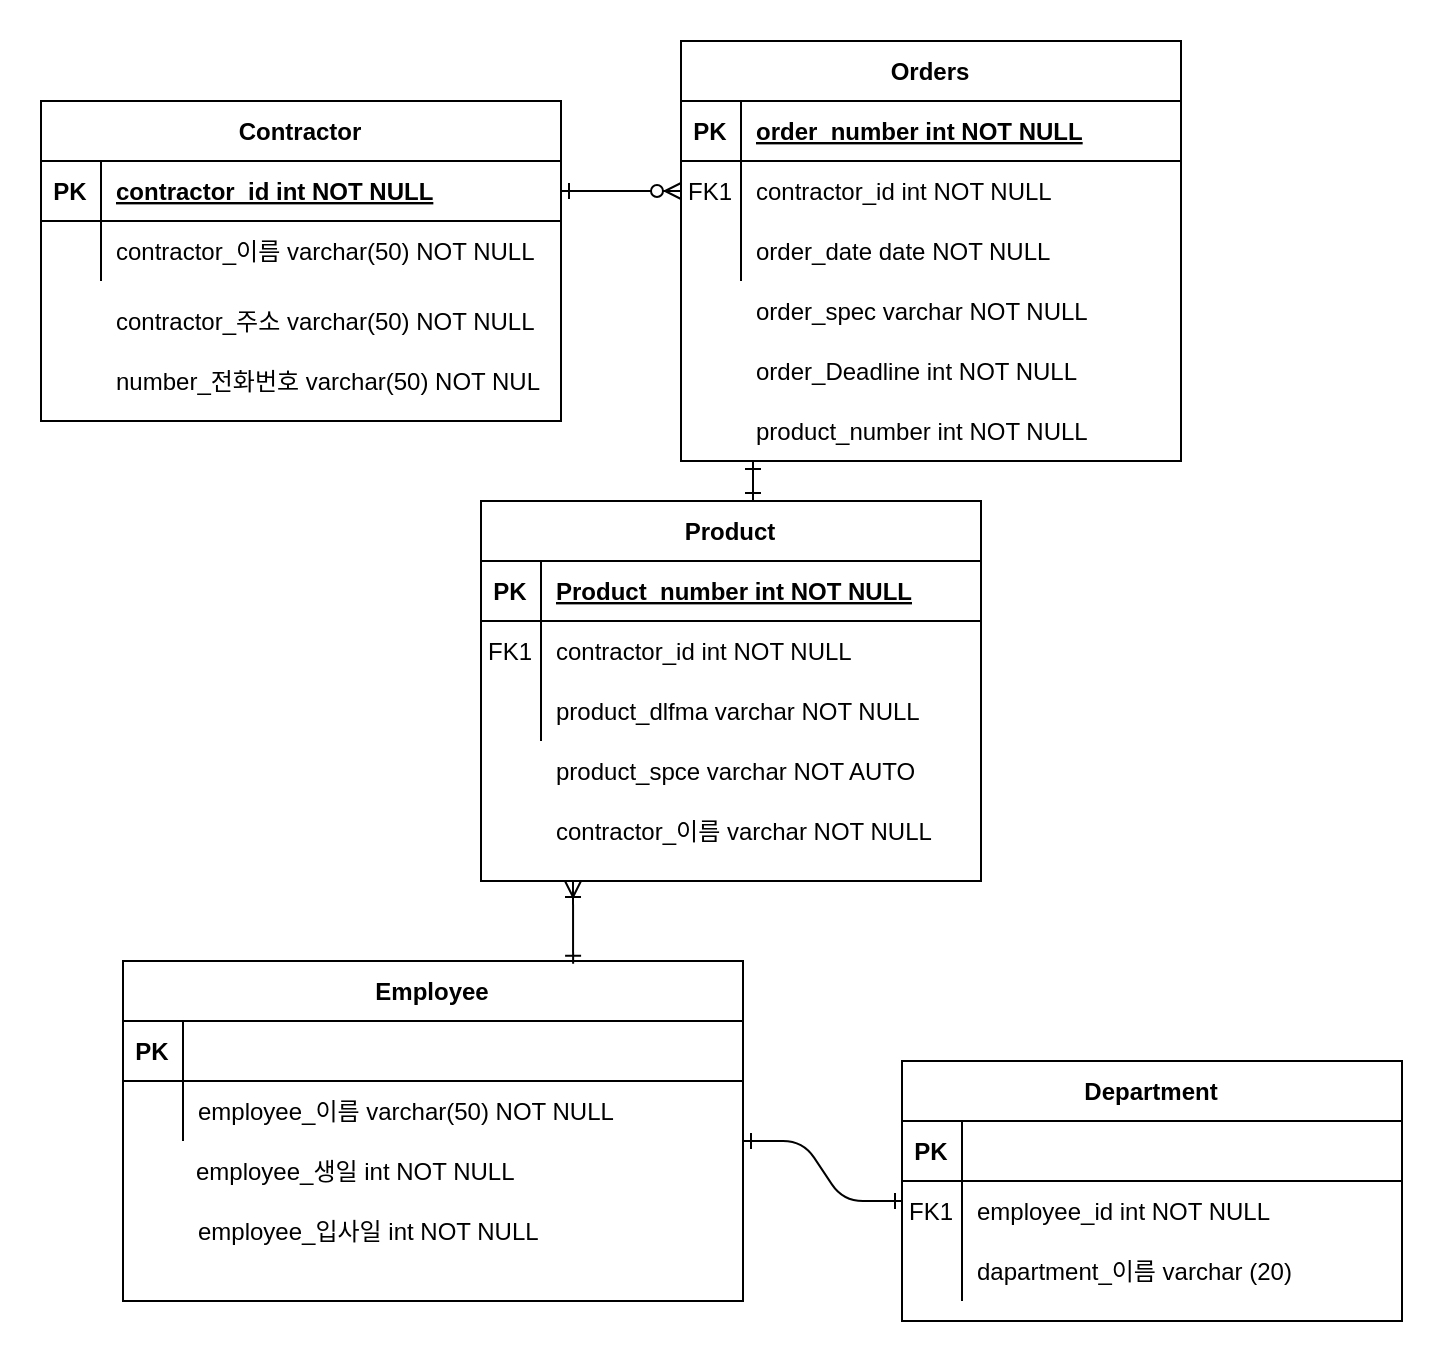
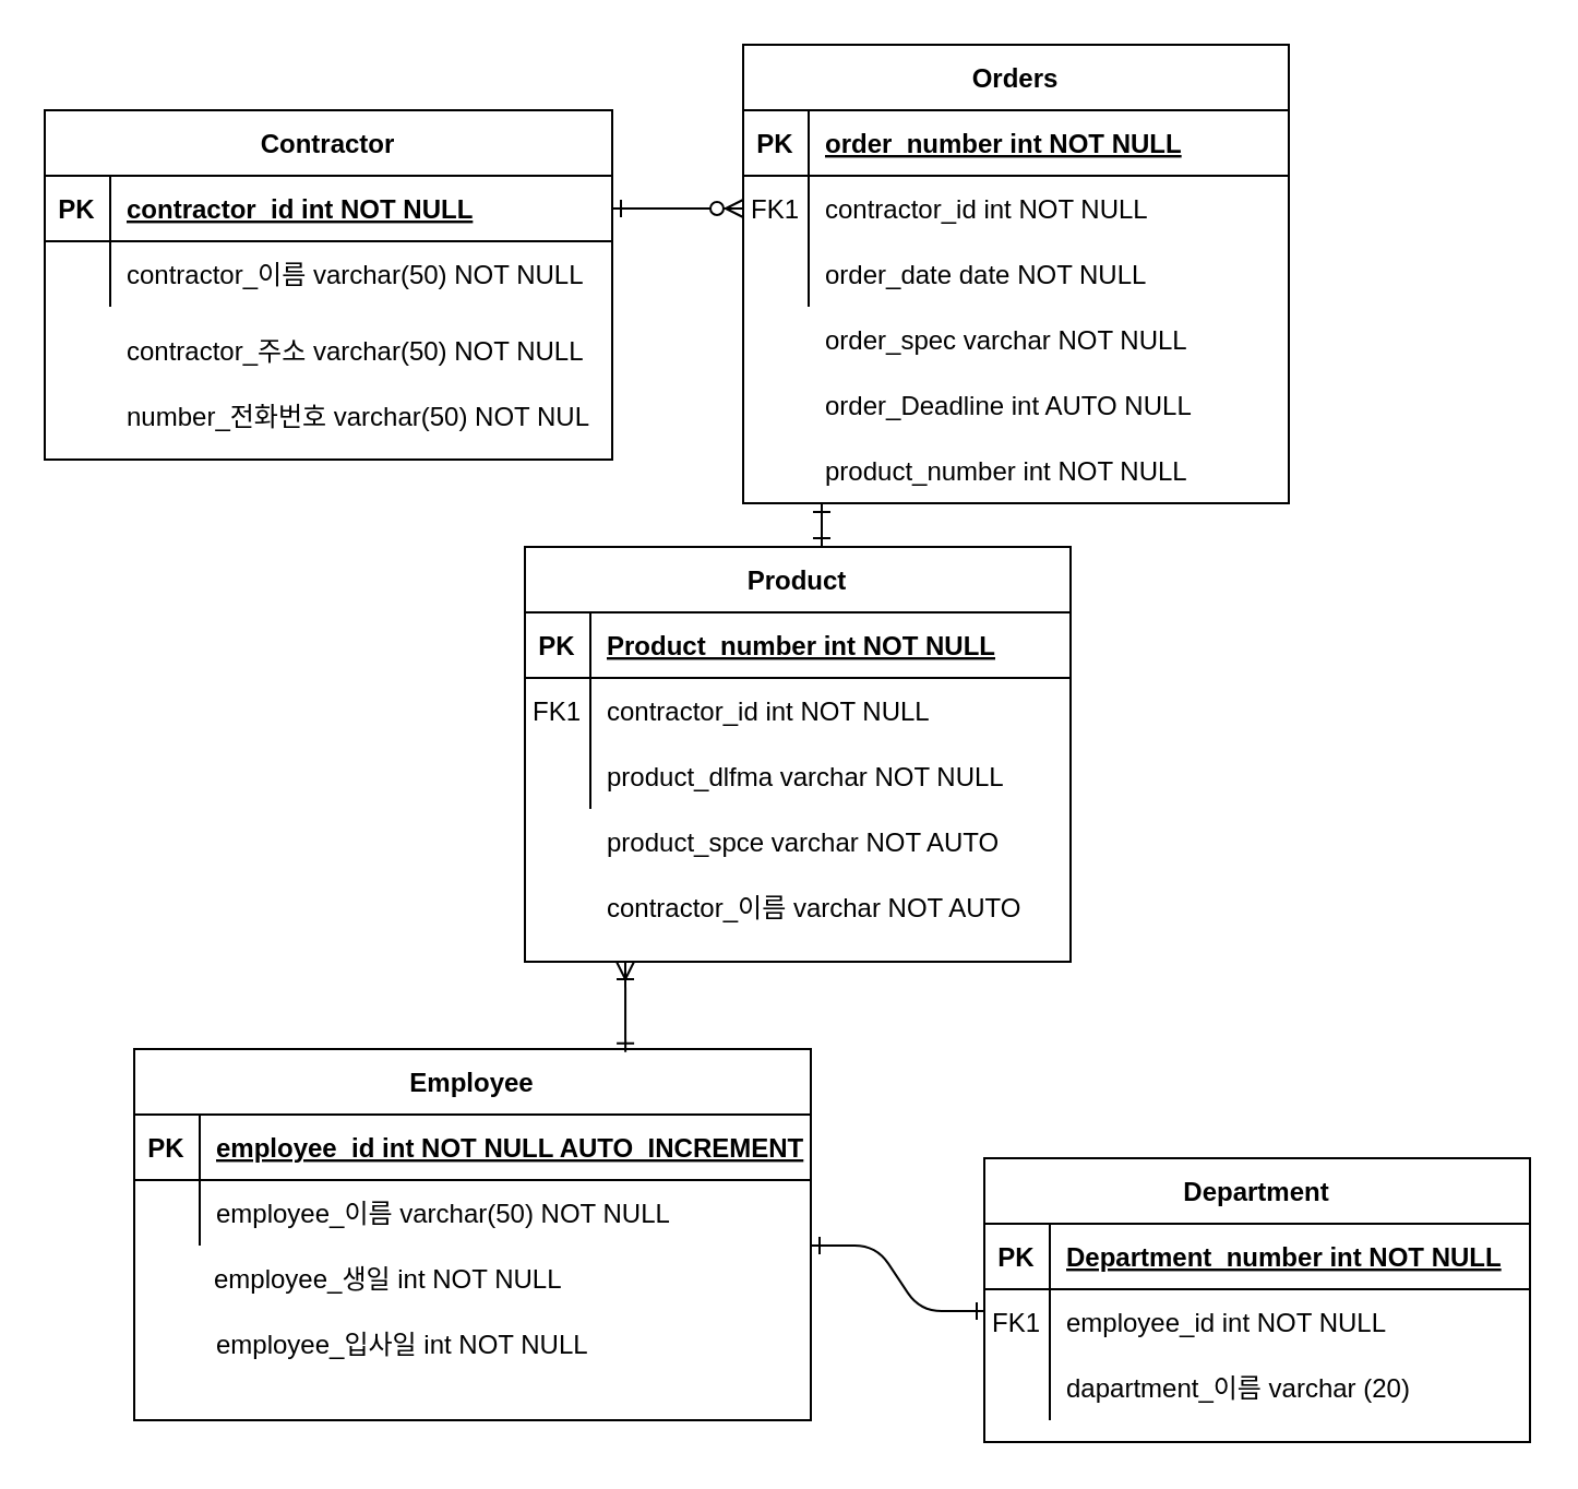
- <mxCell id="46" value="order_Deadline int NOT NULL" style="shape=partialRectangle;overflow=hidden;connectable=0;fillColor=none;top=0;left=0;bottom=0;right=0;align=left;spacingLeft=6;" vertex="1" parent="1"><mxGeometry x="370" y="170" width="220" height="30" as="geometry" /></mxCell>
+ <mxCell id="46" value="order_Deadline int AUTO NULL" style="shape=partialRectangle;overflow=hidden;connectable=0;fillColor=none;top=0;left=0;bottom=0;right=0;align=left;spacingLeft=6;" vertex="1" parent="1"><mxGeometry x="370" y="170" width="220" height="30" as="geometry" /></mxCell>
- <mxCell id="61" value="contractor_이름 varchar NOT NULL" style="shape=partialRectangle;overflow=hidden;connectable=0;fillColor=none;top=0;left=0;bottom=0;right=0;align=left;spacingLeft=6;" vertex="1" parent="1"><mxGeometry x="270" y="400" width="220" height="30" as="geometry" /></mxCell>
+ <mxCell id="61" value="contractor_이름 varchar NOT AUTO" style="shape=partialRectangle;overflow=hidden;connectable=0;fillColor=none;top=0;left=0;bottom=0;right=0;align=left;spacingLeft=6;" vertex="1" parent="1"><mxGeometry x="270" y="400" width="220" height="30" as="geometry" /></mxCell>
+ <mxCell id="33" value="employee_id int NOT NULL AUTO_INCREMENT" style="shape=partialRectangle;overflow=hidden;connectable=0;fillColor=none;top=0;left=0;bottom=0;right=0;align=left;spacingLeft=6;fontStyle=5;" vertex="1" parent="31"><mxGeometry x="30" width="280" height="30" as="geometry" /></mxCell>
+ <mxCell id="16" value="Department_number int NOT NULL " style="shape=partialRectangle;overflow=hidden;connectable=0;fillColor=none;top=0;left=0;bottom=0;right=0;align=left;spacingLeft=6;fontStyle=5;" vertex="1" parent="14"><mxGeometry x="30" width="220" height="30" as="geometry" /></mxCell>
